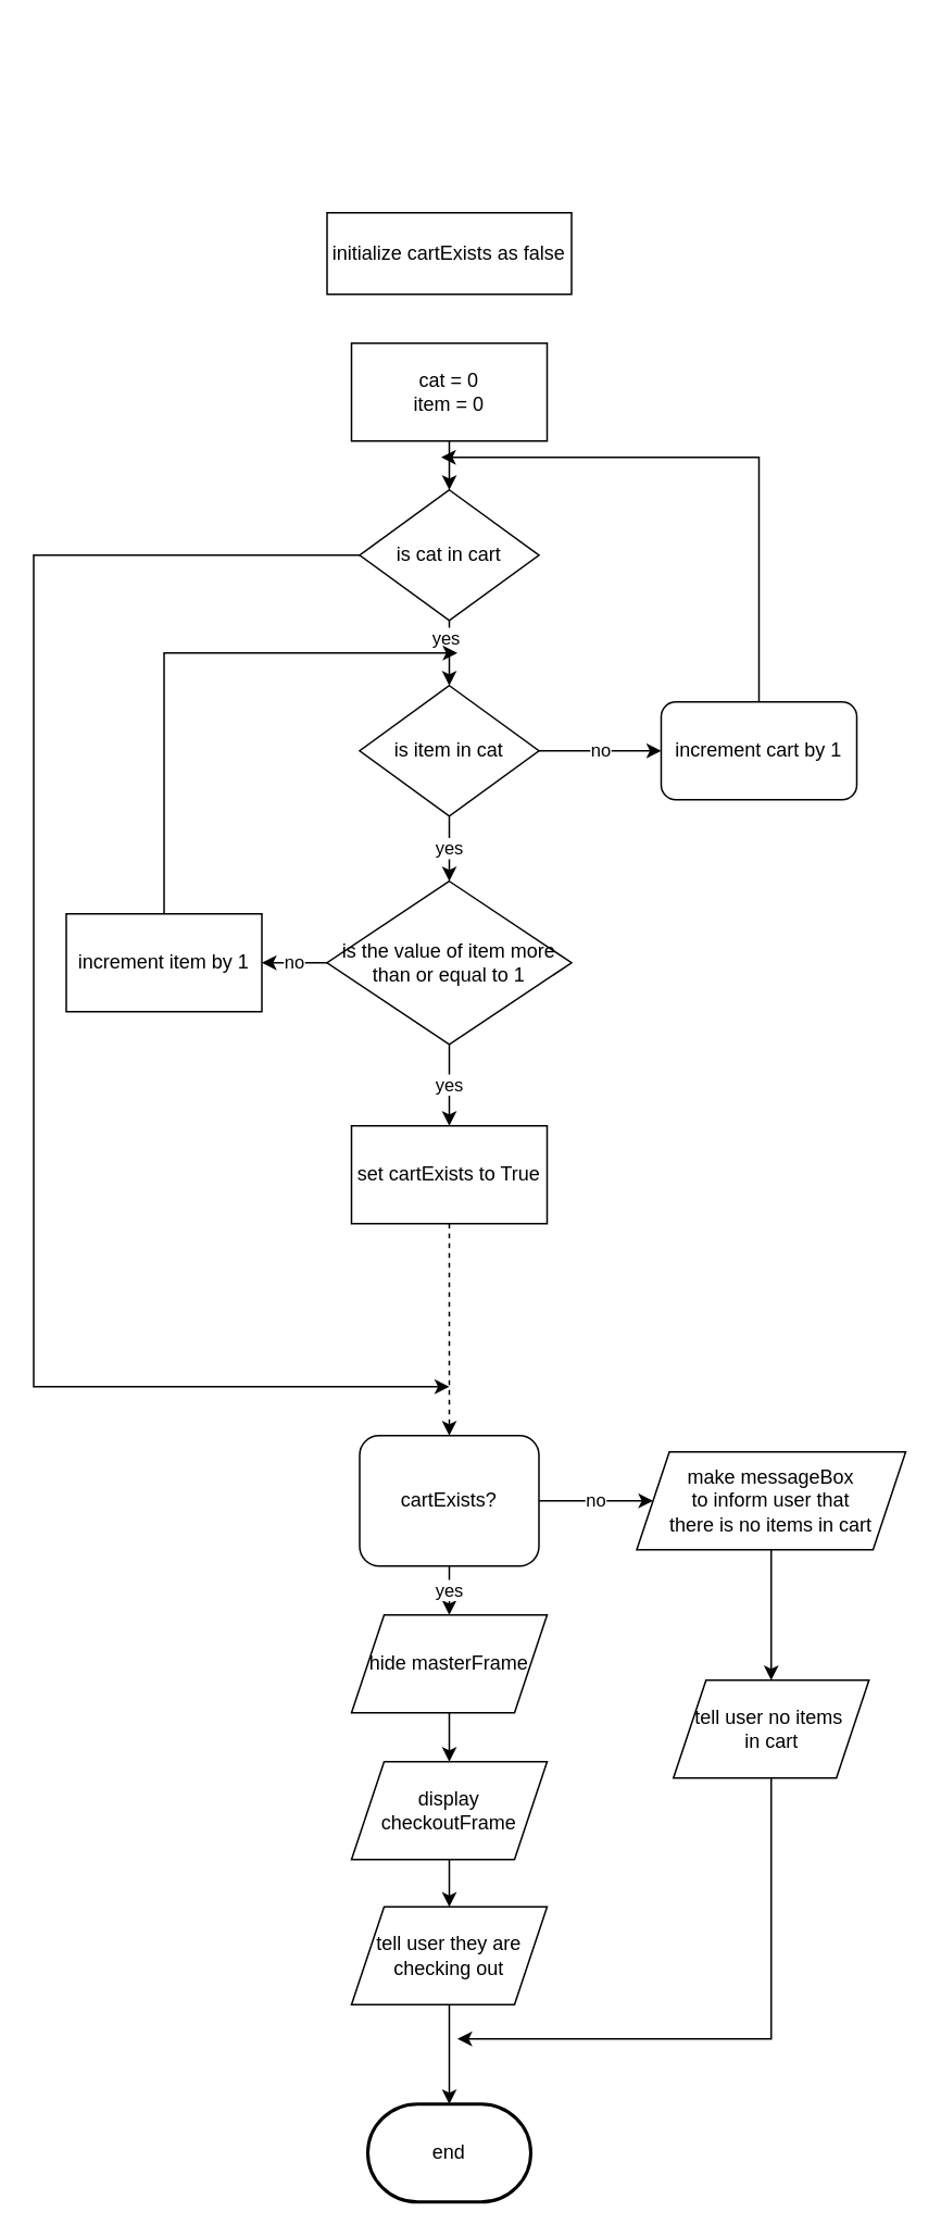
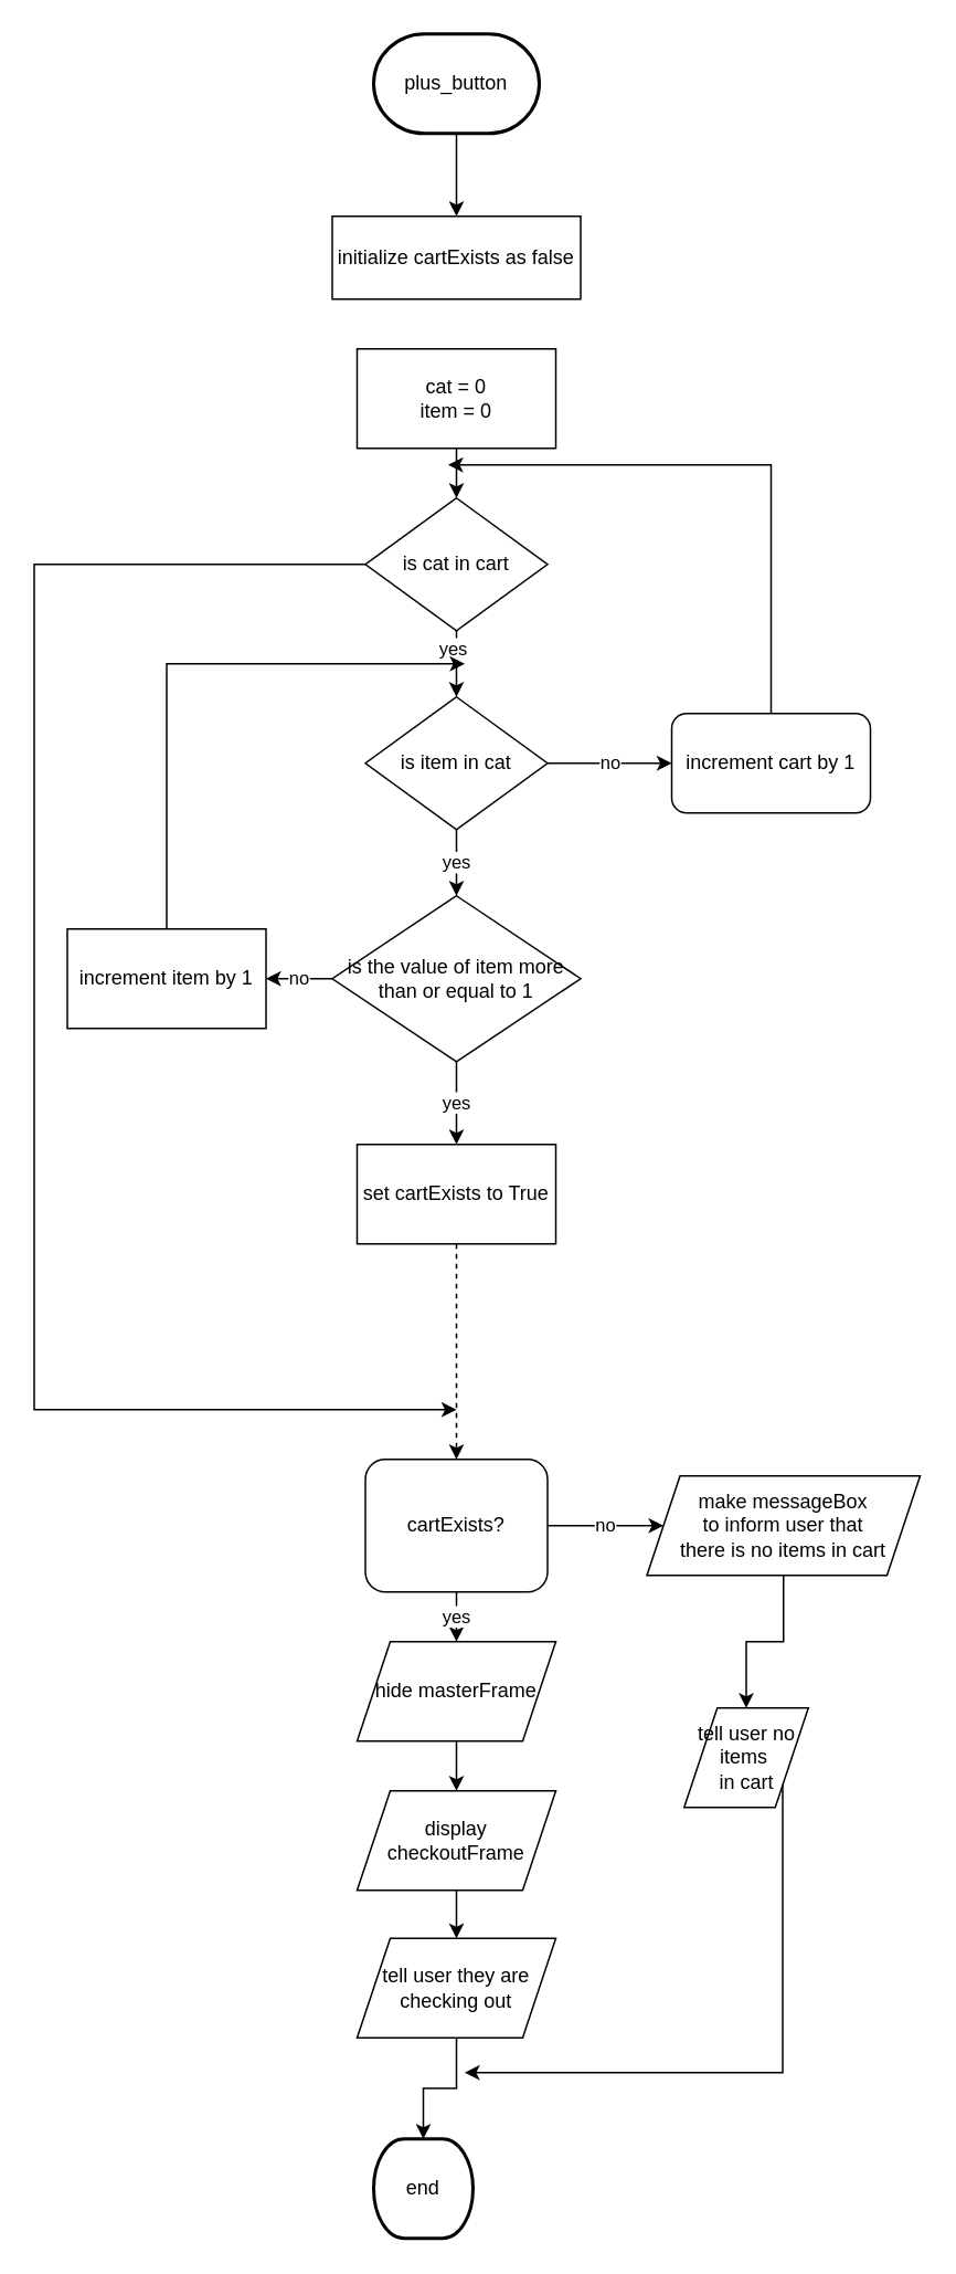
+ <mxCell id="4" value="plus_button" style="strokeWidth=2;html=1;shape=mxgraph.flowchart.terminator;whiteSpace=wrap;" vertex="1" parent="1"><mxGeometry x="225" y="20" width="100" height="60" as="geometry" /></mxCell>
+ <mxCell id="3" style="edgeStyle=orthogonalEdgeStyle;rounded=0;orthogonalLoop=1;jettySize=auto;html=1;entryX=0.5;entryY=0;entryDx=0;entryDy=0;exitX=0.5;exitY=1;exitDx=0;exitDy=0;exitPerimeter=0;" edge="1" parent="1" source="4" target="2"><mxGeometry relative="1" as="geometry"><mxPoint x="275" y="90" as="sourcePoint" /></mxGeometry></mxCell>
- <mxCell id="36" value="&lt;div&gt;tell user no items&amp;nbsp;&lt;/div&gt;&lt;div&gt;in cart&lt;/div&gt;" style="shape=parallelogram;perimeter=parallelogramPerimeter;whiteSpace=wrap;html=1;fixedSize=1;rounded=0;" vertex="1" parent="1"><mxGeometry x="412.5" y="1030" width="120" height="60" as="geometry" /></mxCell>
+ <mxCell id="36" value="&lt;div&gt;tell user no items&amp;nbsp;&lt;/div&gt;&lt;div&gt;in cart&lt;/div&gt;" style="shape=parallelogram;perimeter=parallelogramPerimeter;whiteSpace=wrap;html=1;fixedSize=1;rounded=0;" vertex="1" parent="1"><mxGeometry x="412.5" y="1030" width="75" height="60" as="geometry" /></mxCell>
- <mxCell id="5" value="end" style="strokeWidth=2;html=1;shape=mxgraph.flowchart.terminator;whiteSpace=wrap;" vertex="1" parent="1"><mxGeometry x="225" y="1290" width="100" height="60" as="geometry" /></mxCell>
+ <mxCell id="5" value="end" style="strokeWidth=2;html=1;shape=mxgraph.flowchart.terminator;whiteSpace=wrap;" vertex="1" parent="1"><mxGeometry x="225" y="1290" width="60" height="60" as="geometry" /></mxCell>
